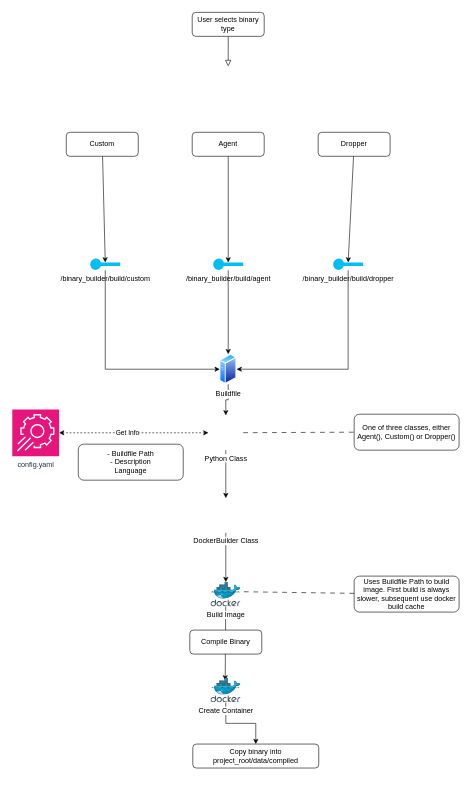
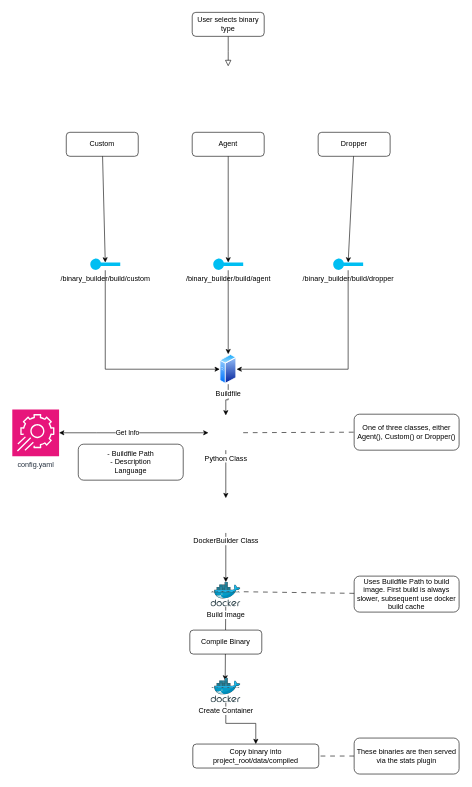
- <mxCell id="19" style="edgeStyle=orthogonalEdgeStyle;rounded=0;orthogonalLoop=1;jettySize=auto;html=1;startArrow=classic;startFill=1;dashed=1;" edge="1" parent="1" source="23" target="18"><mxGeometry relative="1" as="geometry"><Array as="points"><mxPoint x="160" y="721" /><mxPoint x="160" y="721" /></Array></mxGeometry></mxCell>
+ <mxCell id="19" style="edgeStyle=orthogonalEdgeStyle;rounded=0;orthogonalLoop=1;jettySize=auto;html=1;startArrow=classic;startFill=1;" edge="1" parent="1" source="23" target="18"><mxGeometry relative="1" as="geometry"><Array as="points"><mxPoint x="160" y="721" /><mxPoint x="160" y="721" /></Array></mxGeometry></mxCell>
+ <mxCell id="38" style="edgeStyle=orthogonalEdgeStyle;rounded=0;orthogonalLoop=1;jettySize=auto;html=1;entryX=1;entryY=0.5;entryDx=0;entryDy=0;dashed=1;dashPattern=8 8;endArrow=none;endFill=0;" edge="1" parent="1" source="39" target="28"><mxGeometry relative="1" as="geometry" /></mxCell>
+ <mxCell id="39" value="These binaries are then served via the stats plugin" style="rounded=1;whiteSpace=wrap;html=1;fontSize=12;glass=0;strokeWidth=1;shadow=0;" vertex="1" parent="1"><mxGeometry x="590" y="1230" width="175" height="60" as="geometry" /></mxCell>
